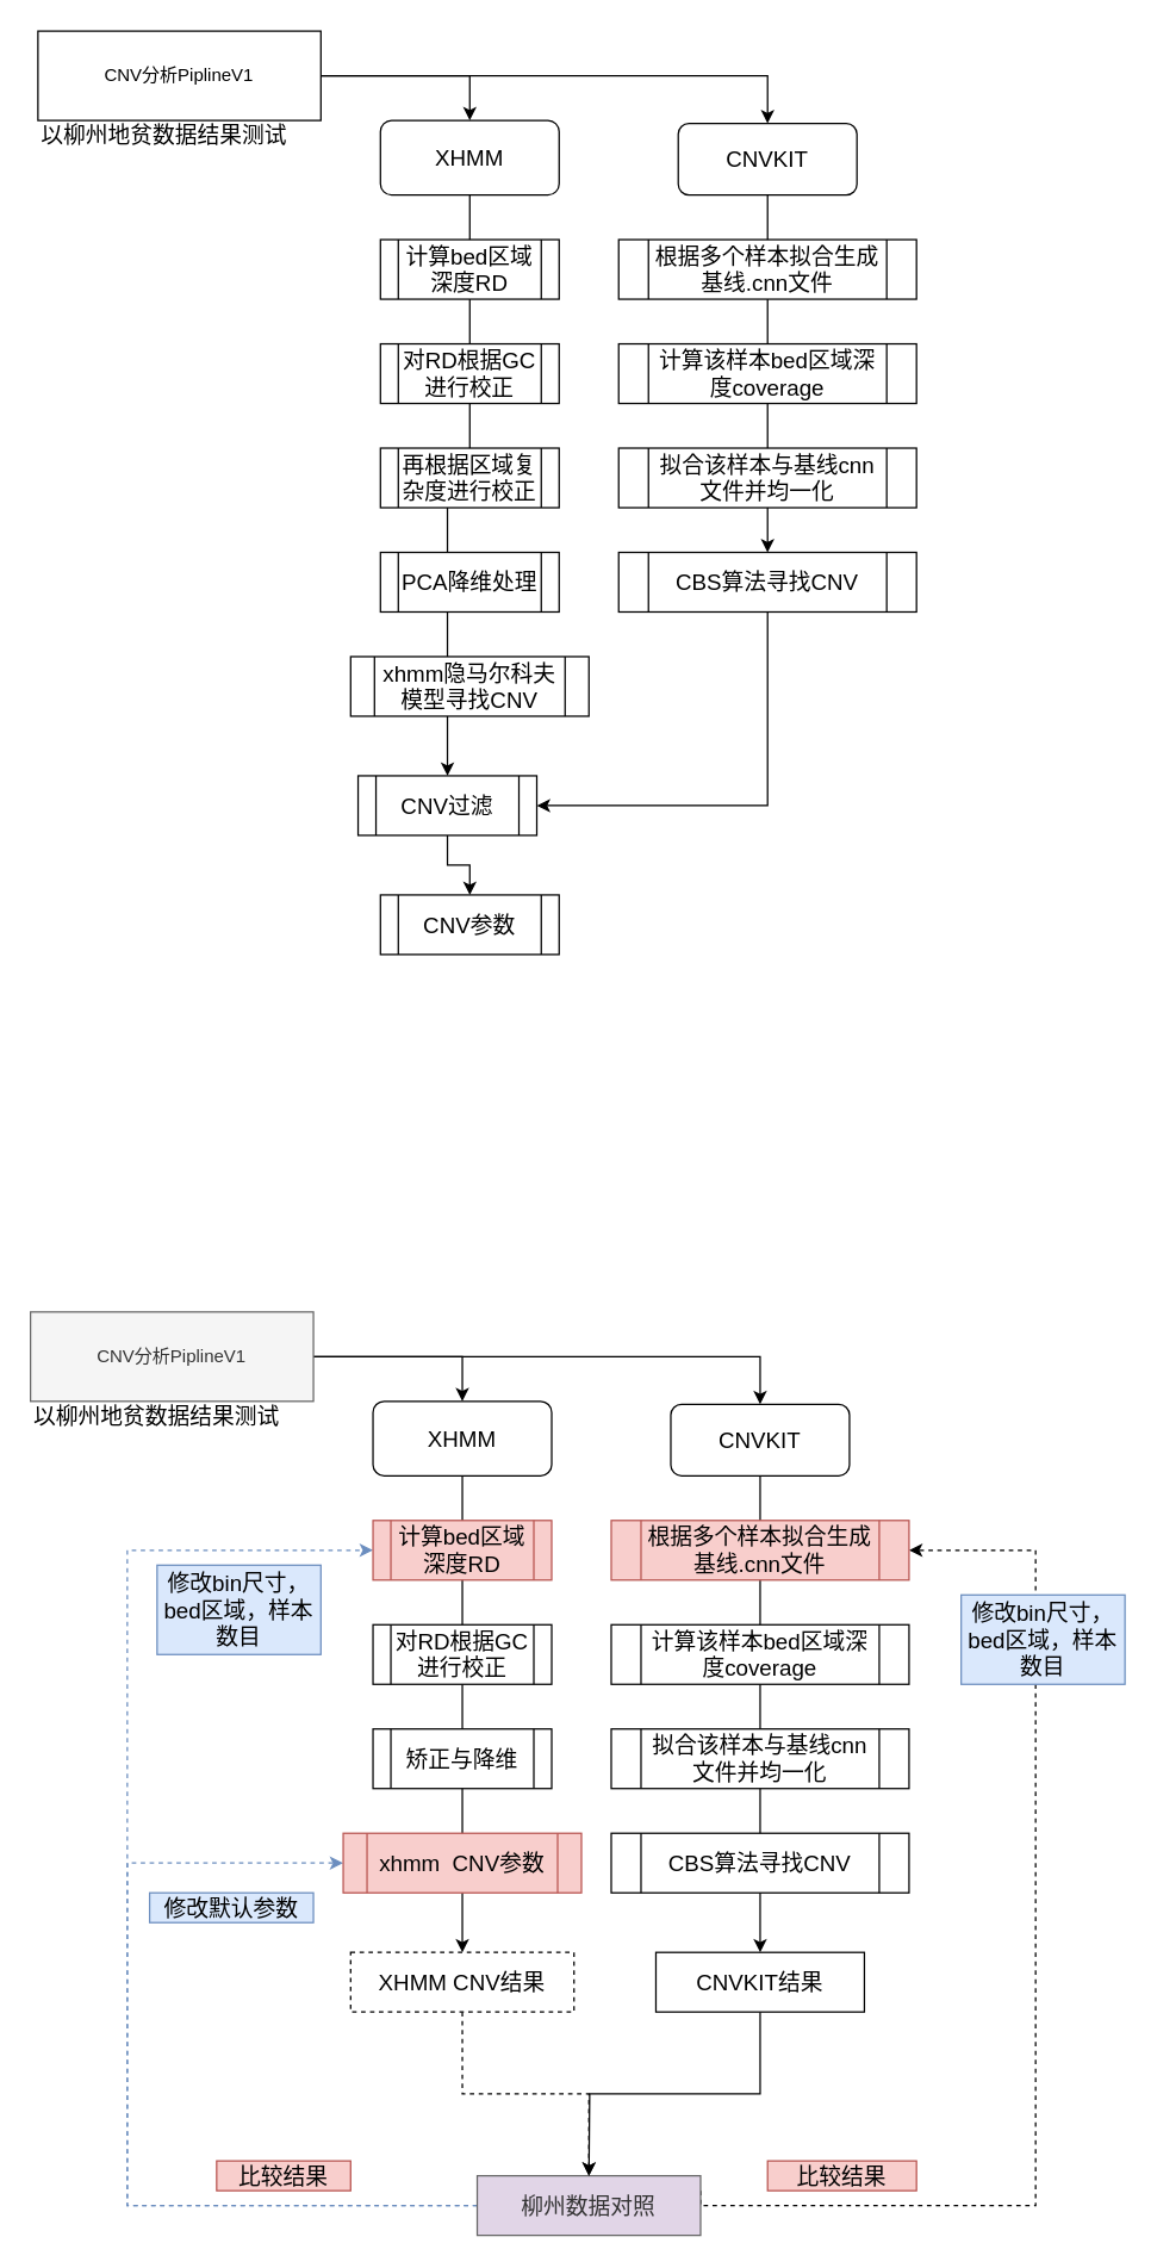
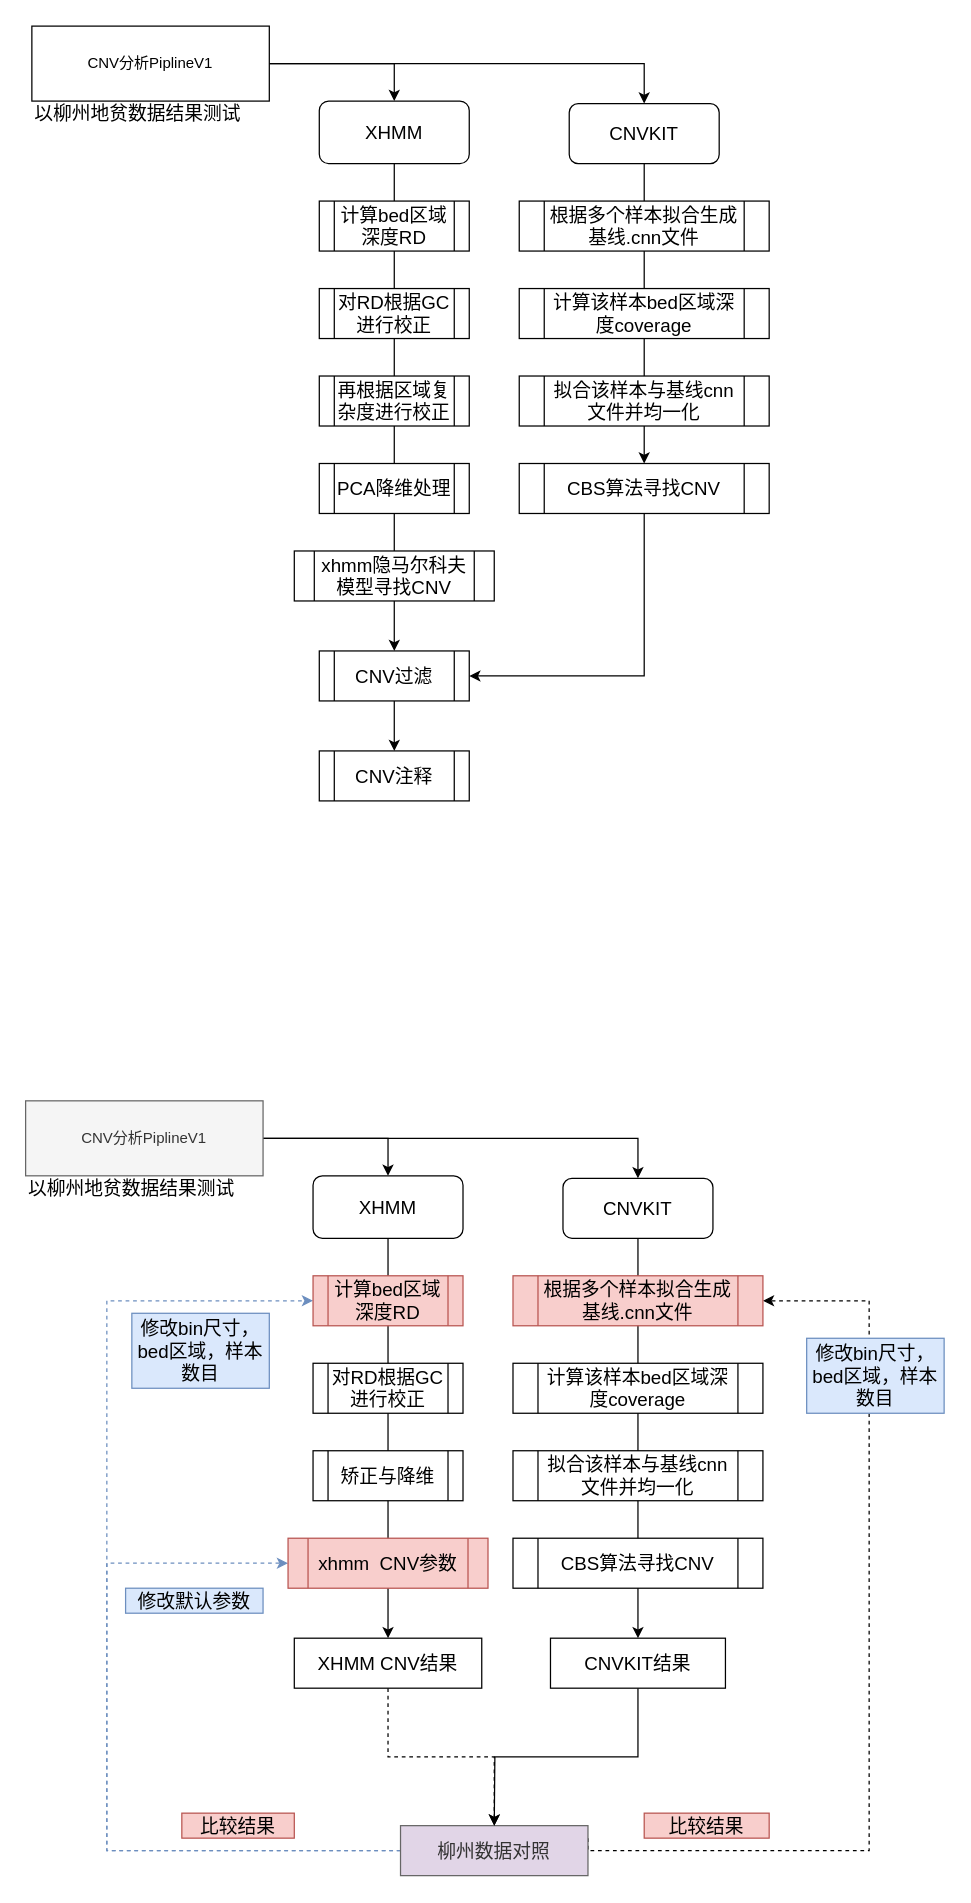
- <mxCell id="16" value="CNV过滤" style="shape=process;whiteSpace=wrap;html=1;backgroundOutline=1;fontSize=15;" parent="1" vertex="1"><mxGeometry x="240" y="520" width="120" height="40" as="geometry" /></mxCell>
+ <mxCell id="16" value="CNV过滤" style="shape=process;whiteSpace=wrap;html=1;backgroundOutline=1;fontSize=15;" parent="1" vertex="1"><mxGeometry x="255" y="520" width="120" height="40" as="geometry" /></mxCell>
- <mxCell id="22" value="CNV参数" style="shape=process;whiteSpace=wrap;html=1;backgroundOutline=1;fontSize=15;" parent="1" vertex="1"><mxGeometry x="255" y="600" width="120" height="40" as="geometry" /></mxCell>
+ <mxCell id="22" value="CNV注释" style="shape=process;whiteSpace=wrap;html=1;backgroundOutline=1;fontSize=15;" parent="1" vertex="1"><mxGeometry x="255" y="600" width="120" height="40" as="geometry" /></mxCell>
- <mxCell id="44" value="XHMM CNV结果" style="rounded=0;whiteSpace=wrap;html=1;fontSize=15;dashed=1;" vertex="1" parent="1"><mxGeometry x="235" y="1310" width="150" height="40" as="geometry" /></mxCell>
+ <mxCell id="44" value="XHMM CNV结果" style="rounded=0;whiteSpace=wrap;html=1;fontSize=15;" vertex="1" parent="1"><mxGeometry x="235" y="1310" width="150" height="40" as="geometry" /></mxCell>
